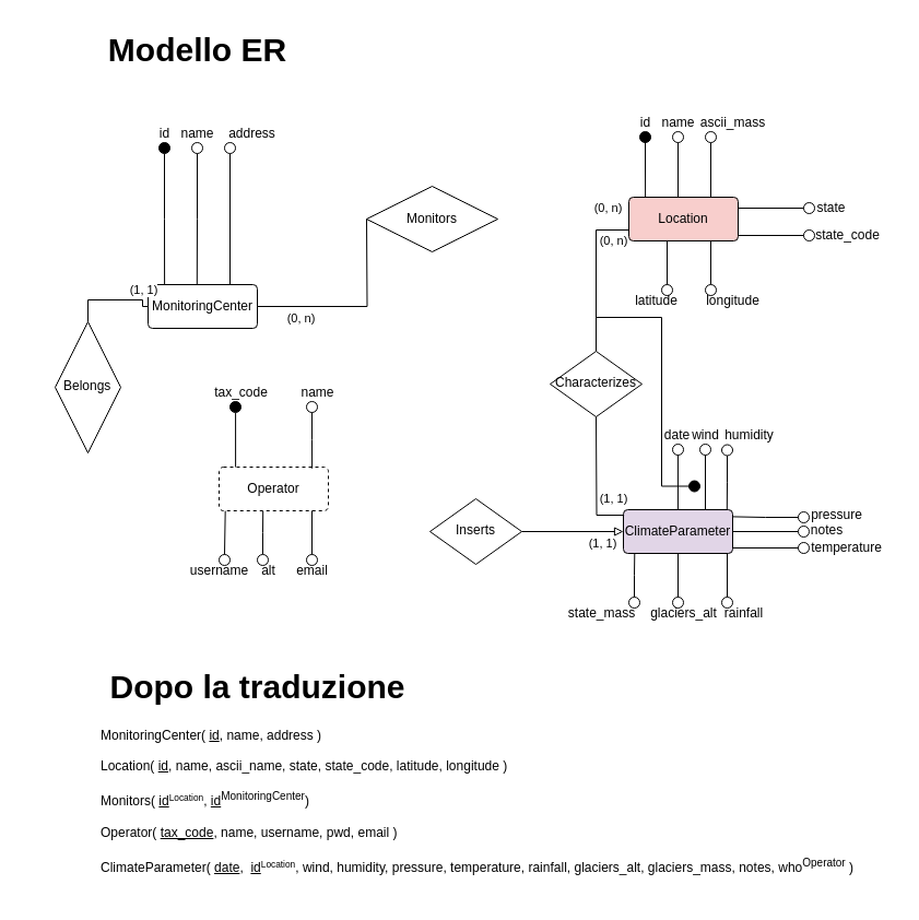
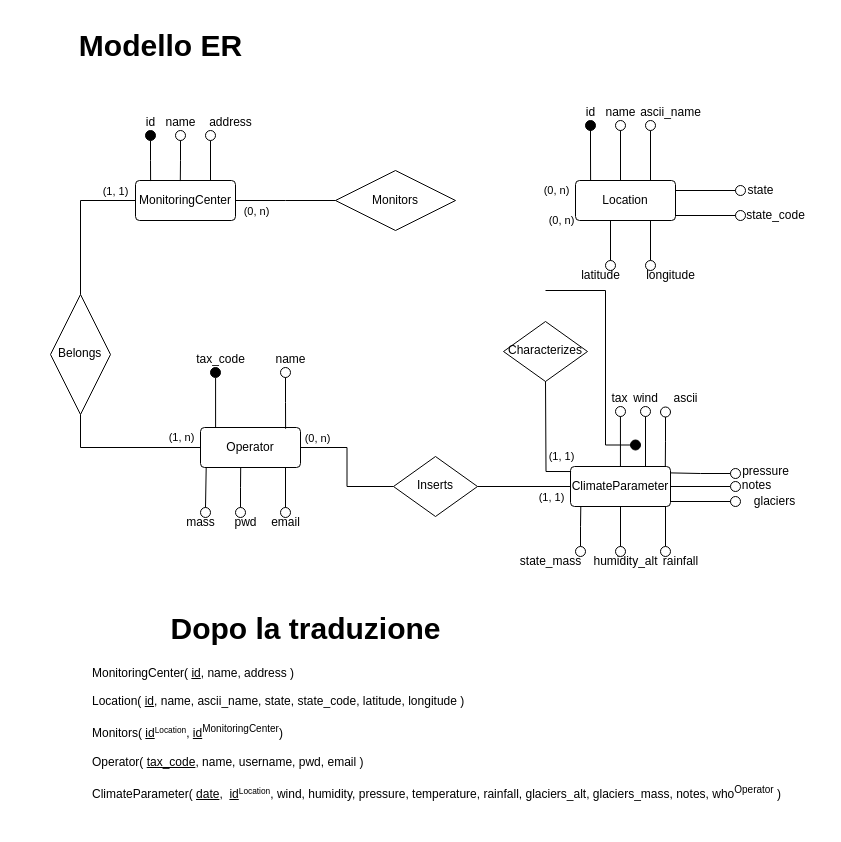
- <mxCell id="60" value="&lt;b&gt;&lt;font style=&quot;font-size: 30px;&quot;&gt;Modello ER&lt;/font&gt;&lt;/b&gt;" style="text;html=1;align=center;verticalAlign=middle;resizable=0;points=[];autosize=1;strokeColor=none;fillColor=none;" vertex="1" parent="1"><mxGeometry x="85" y="20" width="190" height="50" as="geometry" /></mxCell>
+ <mxCell id="60" value="&lt;b&gt;&lt;font style=&quot;font-size: 30px;&quot;&gt;Modello ER&lt;/font&gt;&lt;/b&gt;" style="text;html=1;align=center;verticalAlign=middle;resizable=0;points=[];autosize=1;strokeColor=none;fillColor=none;" vertex="1" parent="1"><mxGeometry x="65" y="20" width="190" height="50" as="geometry" /></mxCell>
- <mxCell id="24" value="ascii_mass" style="text;html=1;align=center;verticalAlign=middle;resizable=0;points=[];autosize=1;strokeColor=none;fillColor=none;" vertex="1" parent="1"><mxGeometry x="630" y="97" width="80" height="30" as="geometry" /></mxCell>
+ <mxCell id="24" value="ascii_name" style="text;html=1;align=center;verticalAlign=middle;resizable=0;points=[];autosize=1;strokeColor=none;fillColor=none;" vertex="1" parent="1"><mxGeometry x="630" y="97" width="80" height="30" as="geometry" /></mxCell>
- <mxCell id="5" value="Location" style="rounded=1;arcSize=10;whiteSpace=wrap;html=1;align=center;fillColor=#f8cecc;" vertex="1" parent="1"><mxGeometry x="575" y="180" width="100" height="40" as="geometry" /></mxCell>
+ <mxCell id="5" value="Location" style="rounded=1;arcSize=10;whiteSpace=wrap;html=1;align=center;" vertex="1" parent="1"><mxGeometry x="575" y="180" width="100" height="40" as="geometry" /></mxCell>
- <mxCell id="4" style="edgeStyle=orthogonalEdgeStyle;rounded=0;orthogonalLoop=1;jettySize=auto;html=1;exitX=0;exitY=0.75;exitDx=0;exitDy=0;entryX=1;entryY=0.5;entryDx=0;entryDy=0;endArrow=none;endFill=0;" edge="1" parent="1" source="5" target="91"><mxGeometry relative="1" as="geometry"><Array as="points"><mxPoint x="545" y="210" /></Array></mxGeometry></mxCell>
- <mxCell id="2" value="MonitoringCenter" style="rounded=1;arcSize=10;whiteSpace=wrap;html=1;align=center;" vertex="1" parent="1"><mxGeometry x="135" y="260" width="100" height="40" as="geometry" /></mxCell>
+ <mxCell id="2" value="MonitoringCenter" style="rounded=1;arcSize=10;whiteSpace=wrap;html=1;align=center;" vertex="1" parent="1"><mxGeometry x="135" y="180" width="100" height="40" as="geometry" /></mxCell>
- <mxCell id="63" value="date" style="text;html=1;align=center;verticalAlign=middle;resizable=0;points=[];autosize=1;strokeColor=none;fillColor=none;" vertex="1" parent="1"><mxGeometry x="594" y="383" width="50" height="30" as="geometry" /></mxCell>
+ <mxCell id="63" value="tax" style="text;html=1;align=center;verticalAlign=middle;resizable=0;points=[];autosize=1;strokeColor=none;fillColor=none;" vertex="1" parent="1"><mxGeometry x="594" y="383" width="50" height="30" as="geometry" /></mxCell>
- <mxCell id="84" value="humidity" style="text;html=1;align=center;verticalAlign=middle;resizable=0;points=[];autosize=1;strokeColor=none;fillColor=none;" vertex="1" parent="1"><mxGeometry x="650" y="383" width="70" height="30" as="geometry" /></mxCell>
+ <mxCell id="84" value="ascii" style="text;html=1;align=center;verticalAlign=middle;resizable=0;points=[];autosize=1;strokeColor=none;fillColor=none;" vertex="1" parent="1"><mxGeometry x="650" y="383" width="70" height="30" as="geometry" /></mxCell>
+ <mxCell id="39" style="edgeStyle=orthogonalEdgeStyle;rounded=0;orthogonalLoop=1;jettySize=auto;html=1;exitX=0;exitY=0.5;exitDx=0;exitDy=0;entryX=0;entryY=0.5;entryDx=0;entryDy=0;endArrow=none;endFill=0;" edge="1" parent="1" source="41" target="59"><mxGeometry relative="1" as="geometry" /></mxCell>
+ <mxCell id="40" value="(1, n)" style="edgeLabel;html=1;align=center;verticalAlign=middle;resizable=0;points=[];" vertex="1" connectable="0" parent="39"><mxGeometry x="-0.684" y="-2" relative="1" as="geometry"><mxPoint x="4" y="-9" as="offset" /></mxGeometry></mxCell>
- <mxCell id="41" value="Operator" style="rounded=1;arcSize=10;whiteSpace=wrap;html=1;align=center;dashed=1;" vertex="1" parent="1"><mxGeometry x="200" y="427" width="100" height="40" as="geometry" /></mxCell>
+ <mxCell id="41" value="Operator" style="rounded=1;arcSize=10;whiteSpace=wrap;html=1;align=center;" vertex="1" parent="1"><mxGeometry x="200" y="427" width="100" height="40" as="geometry" /></mxCell>
+ <mxCell id="97" style="edgeStyle=orthogonalEdgeStyle;rounded=0;orthogonalLoop=1;jettySize=auto;html=1;exitX=0.5;exitY=0;exitDx=0;exitDy=0;entryX=1;entryY=0.5;entryDx=0;entryDy=0;endArrow=none;endFill=0;" edge="1" parent="1" source="99" target="41"><mxGeometry relative="1" as="geometry" /></mxCell>
+ <mxCell id="98" value="(0, n)" style="edgeLabel;html=1;align=center;verticalAlign=middle;resizable=0;points=[];" vertex="1" connectable="0" parent="97"><mxGeometry x="0.796" relative="1" as="geometry"><mxPoint x="3" y="-10" as="offset" /></mxGeometry></mxCell>
- <mxCell id="95" style="edgeStyle=orthogonalEdgeStyle;rounded=0;orthogonalLoop=1;jettySize=auto;html=1;endArrow=block;endFill=0;" edge="1" parent="1" source="99" target="61"><mxGeometry relative="1" as="geometry" /></mxCell>
+ <mxCell id="95" style="edgeStyle=orthogonalEdgeStyle;rounded=0;orthogonalLoop=1;jettySize=auto;html=1;endArrow=none;endFill=0;" edge="1" parent="1" source="99" target="61"><mxGeometry relative="1" as="geometry" /></mxCell>
- <mxCell id="61" value="ClimateParameter" style="rounded=1;arcSize=10;whiteSpace=wrap;html=1;align=center;fillColor=#e1d5e7;" vertex="1" parent="1"><mxGeometry x="570" y="466" width="100" height="40" as="geometry" /></mxCell>
+ <mxCell id="61" value="ClimateParameter" style="rounded=1;arcSize=10;whiteSpace=wrap;html=1;align=center;" vertex="1" parent="1"><mxGeometry x="570" y="466" width="100" height="40" as="geometry" /></mxCell>
- <mxCell id="73" value="temperature" style="text;html=1;align=center;verticalAlign=middle;resizable=0;points=[];autosize=1;strokeColor=none;fillColor=none;" vertex="1" parent="1"><mxGeometry x="729" y="486" width="90" height="30" as="geometry" /></mxCell>
+ <mxCell id="73" value="glaciers" style="text;html=1;align=center;verticalAlign=middle;resizable=0;points=[];autosize=1;strokeColor=none;fillColor=none;" vertex="1" parent="1"><mxGeometry x="729" y="486" width="90" height="30" as="geometry" /></mxCell>
- <mxCell id="53" value="username" style="text;html=1;align=center;verticalAlign=middle;resizable=0;points=[];autosize=1;strokeColor=none;fillColor=none;" vertex="1" parent="1"><mxGeometry x="160" y="507" width="80" height="30" as="geometry" /></mxCell>
+ <mxCell id="53" value="mass" style="text;html=1;align=center;verticalAlign=middle;resizable=0;points=[];autosize=1;strokeColor=none;fillColor=none;" vertex="1" parent="1"><mxGeometry x="160" y="507" width="80" height="30" as="geometry" /></mxCell>
- <mxCell id="56" value="alt" style="text;html=1;align=center;verticalAlign=middle;resizable=0;points=[];autosize=1;strokeColor=none;fillColor=none;" vertex="1" parent="1"><mxGeometry x="220" y="507" width="50" height="30" as="geometry" /></mxCell>
+ <mxCell id="56" value="pwd" style="text;html=1;align=center;verticalAlign=middle;resizable=0;points=[];autosize=1;strokeColor=none;fillColor=none;" vertex="1" parent="1"><mxGeometry x="220" y="507" width="50" height="30" as="geometry" /></mxCell>
- <mxCell id="78" value="glaciers_alt" style="text;html=1;align=center;verticalAlign=middle;resizable=0;points=[];autosize=1;strokeColor=none;fillColor=none;" vertex="1" parent="1"><mxGeometry x="585" y="546" width="80" height="30" as="geometry" /></mxCell>
+ <mxCell id="78" value="humidity_alt" style="text;html=1;align=center;verticalAlign=middle;resizable=0;points=[];autosize=1;strokeColor=none;fillColor=none;" vertex="1" parent="1"><mxGeometry x="585" y="546" width="80" height="30" as="geometry" /></mxCell>
- <mxCell id="100" value="&lt;b&gt;&lt;font style=&quot;font-size: 30px;&quot;&gt;Dopo la traduzione&lt;/font&gt;&lt;/b&gt;" style="text;html=1;align=center;verticalAlign=middle;resizable=0;points=[];autosize=1;strokeColor=none;fillColor=none;" vertex="1" parent="1"><mxGeometry x="90" y="603" width="290" height="50" as="geometry" /></mxCell>
+ <mxCell id="100" value="&lt;b&gt;&lt;font style=&quot;font-size: 30px;&quot;&gt;Dopo la traduzione&lt;/font&gt;&lt;/b&gt;" style="text;html=1;align=center;verticalAlign=middle;resizable=0;points=[];autosize=1;strokeColor=none;fillColor=none;" vertex="1" parent="1"><mxGeometry x="160" y="603" width="290" height="50" as="geometry" /></mxCell>
